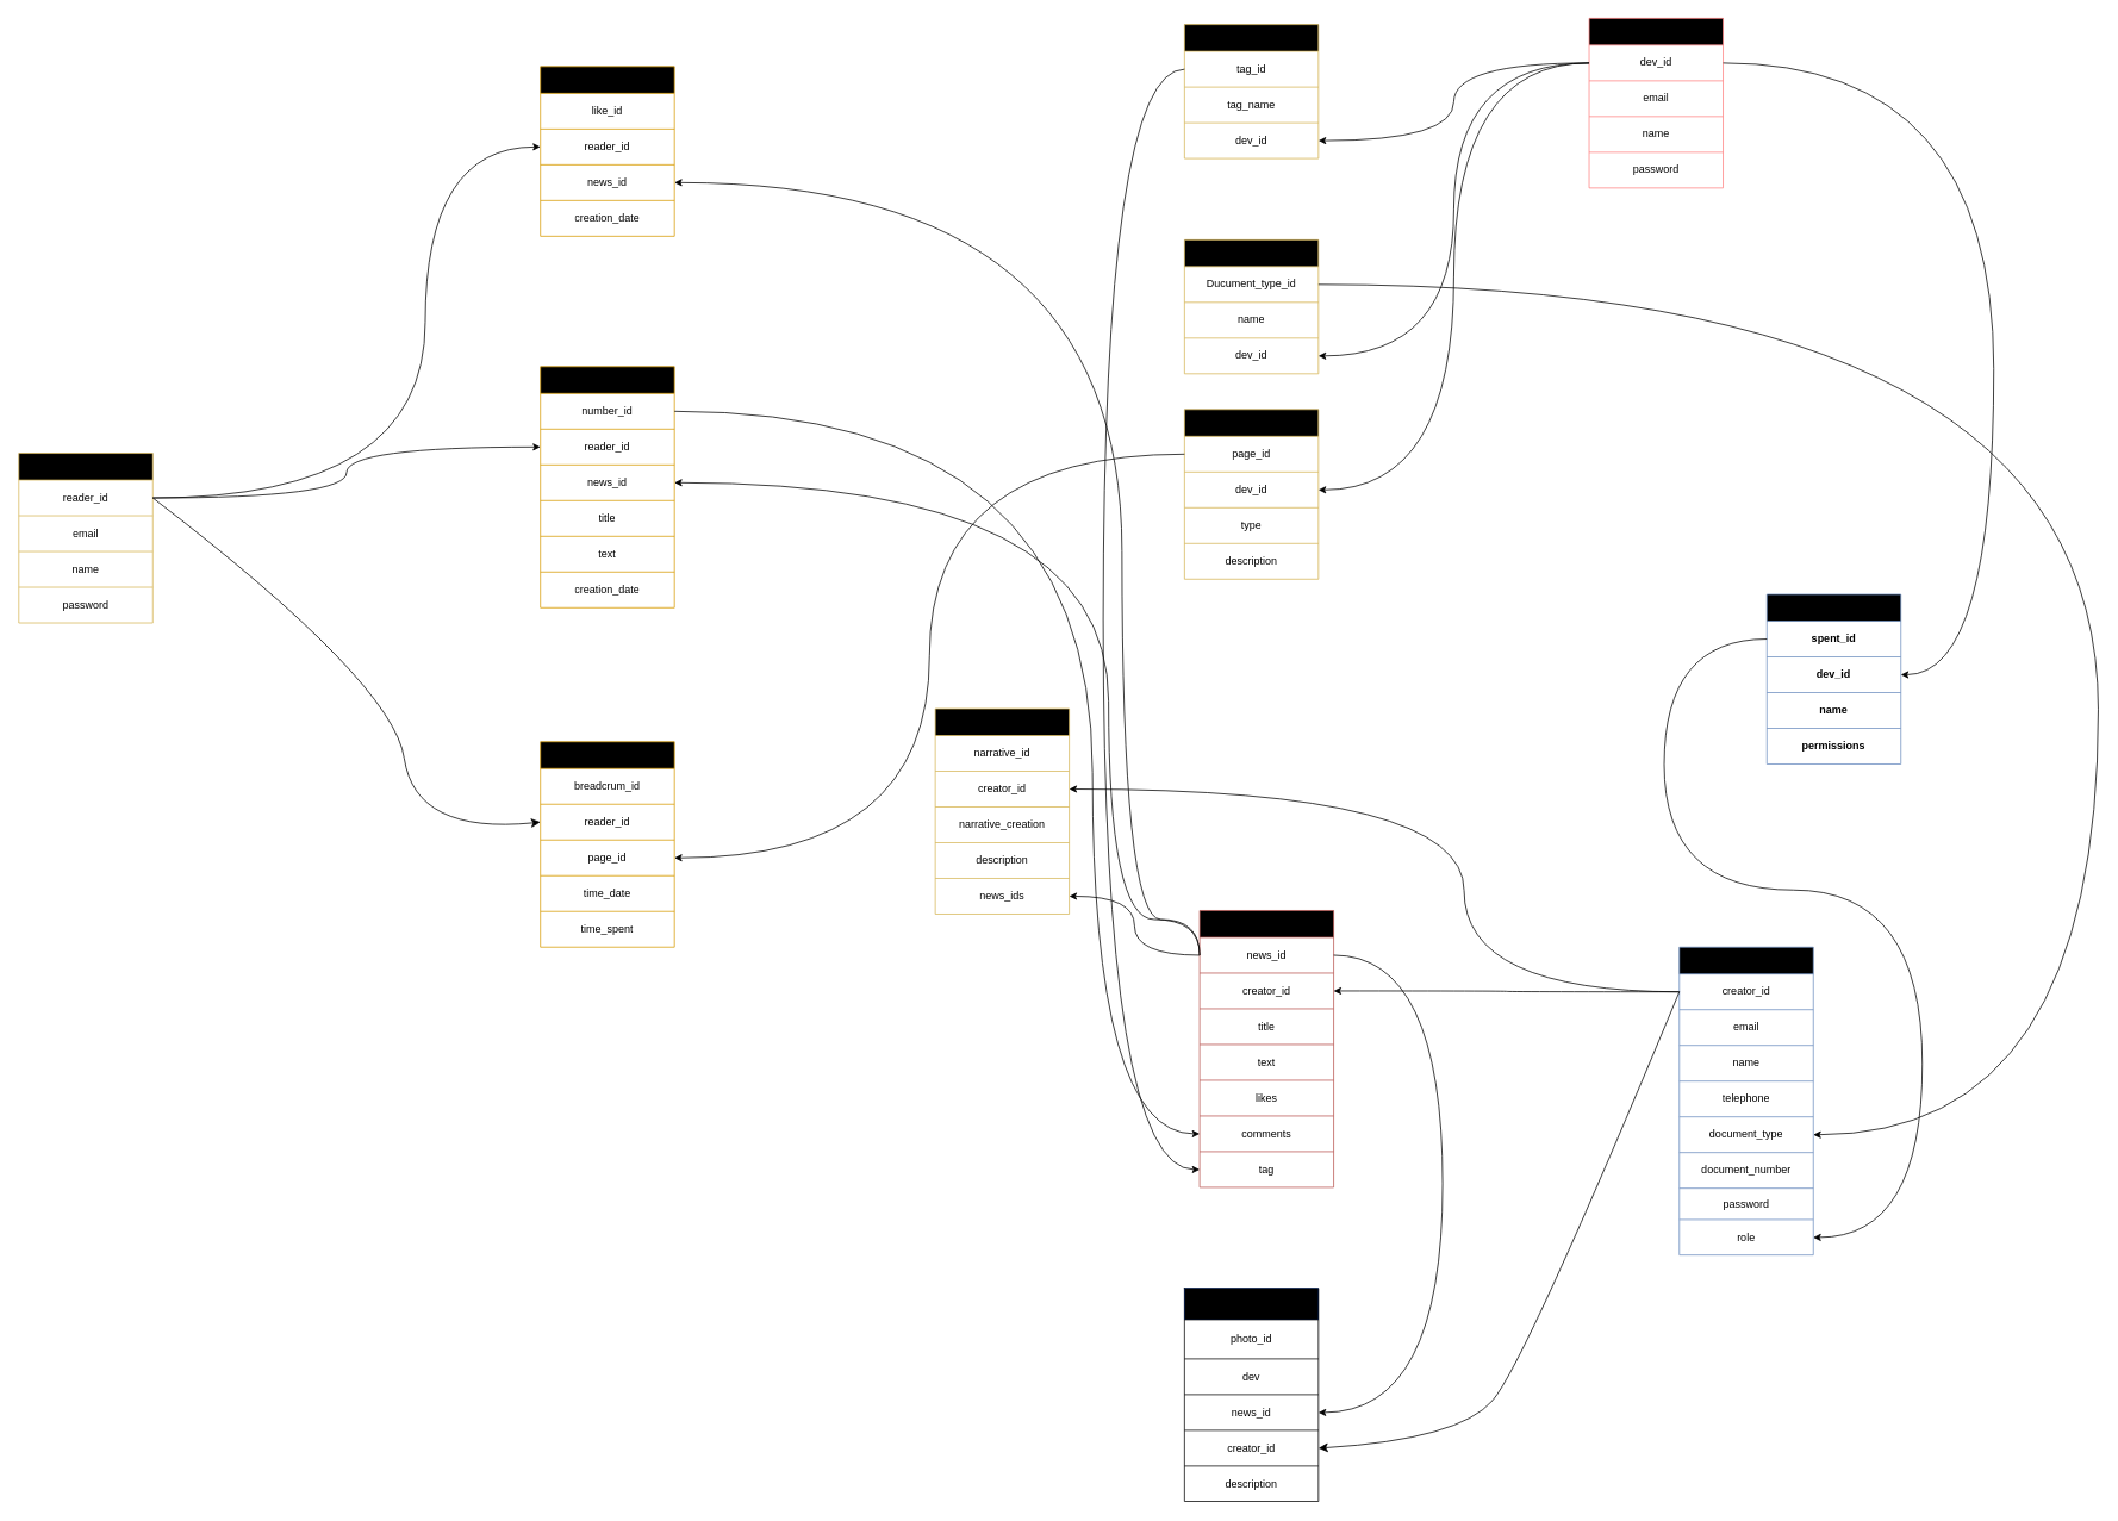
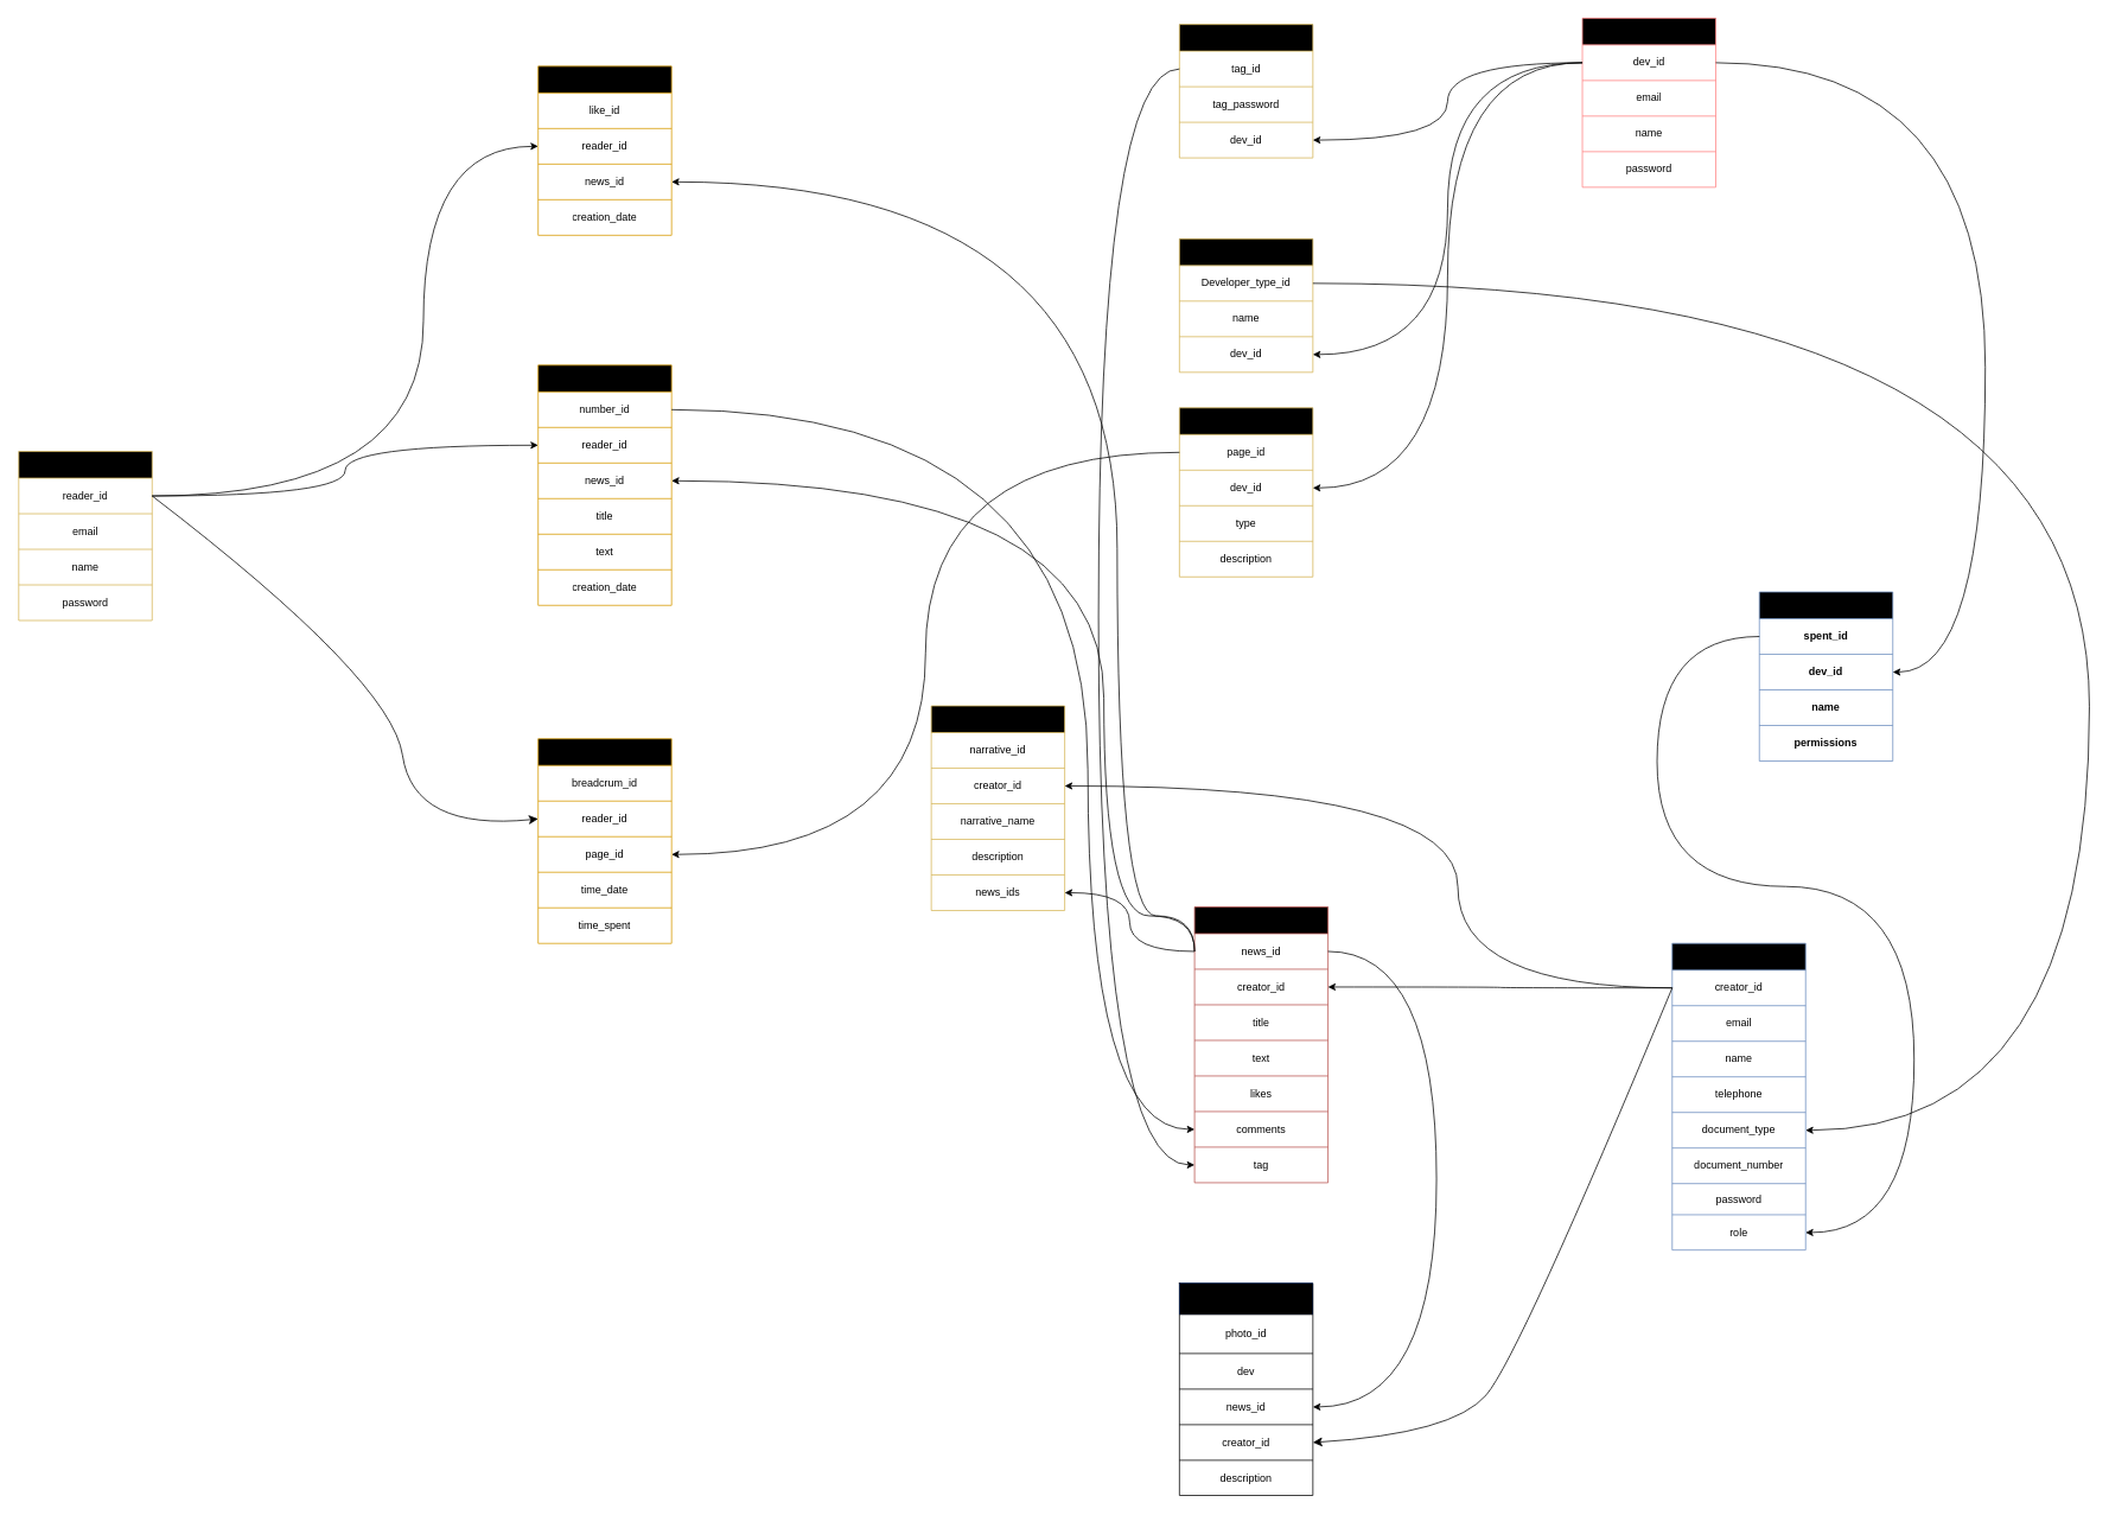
- <mxCell id="154" value="tag_name" style="shape=partialRectangle;html=1;whiteSpace=wrap;connectable=0;strokeColor=inherit;overflow=hidden;fillColor=none;top=0;left=0;bottom=0;right=0;pointerEvents=1;" parent="153" vertex="1"><mxGeometry width="150" height="40" as="geometry"><mxRectangle width="150" height="40" as="alternateBounds" /></mxGeometry></mxCell>
+ <mxCell id="154" value="tag_password" style="shape=partialRectangle;html=1;whiteSpace=wrap;connectable=0;strokeColor=inherit;overflow=hidden;fillColor=none;top=0;left=0;bottom=0;right=0;pointerEvents=1;" parent="153" vertex="1"><mxGeometry width="150" height="40" as="geometry"><mxRectangle width="150" height="40" as="alternateBounds" /></mxGeometry></mxCell>
- <mxCell id="101" value="Ducument_type_id" style="shape=partialRectangle;html=1;whiteSpace=wrap;connectable=0;strokeColor=inherit;overflow=hidden;fillColor=none;top=0;left=0;bottom=0;right=0;pointerEvents=1;" parent="100" vertex="1"><mxGeometry width="150" height="40" as="geometry"><mxRectangle width="150" height="40" as="alternateBounds" /></mxGeometry></mxCell>
+ <mxCell id="101" value="Developer_type_id" style="shape=partialRectangle;html=1;whiteSpace=wrap;connectable=0;strokeColor=inherit;overflow=hidden;fillColor=none;top=0;left=0;bottom=0;right=0;pointerEvents=1;" parent="100" vertex="1"><mxGeometry width="150" height="40" as="geometry"><mxRectangle width="150" height="40" as="alternateBounds" /></mxGeometry></mxCell>
- <mxCell id="129" value="narrative_creation" style="shape=partialRectangle;html=1;whiteSpace=wrap;connectable=0;strokeColor=inherit;overflow=hidden;fillColor=none;top=0;left=0;bottom=0;right=0;pointerEvents=1;" parent="128" vertex="1"><mxGeometry width="150" height="40" as="geometry"><mxRectangle width="150" height="40" as="alternateBounds" /></mxGeometry></mxCell>
+ <mxCell id="129" value="narrative_name" style="shape=partialRectangle;html=1;whiteSpace=wrap;connectable=0;strokeColor=inherit;overflow=hidden;fillColor=none;top=0;left=0;bottom=0;right=0;pointerEvents=1;" parent="128" vertex="1"><mxGeometry width="150" height="40" as="geometry"><mxRectangle width="150" height="40" as="alternateBounds" /></mxGeometry></mxCell>
